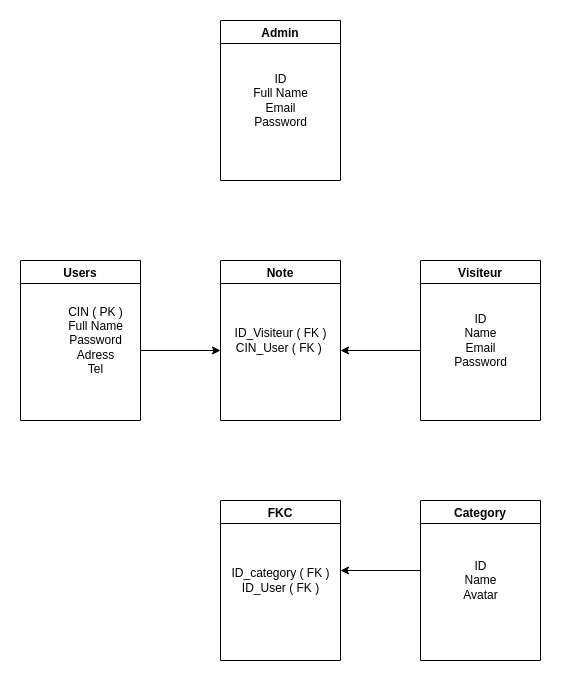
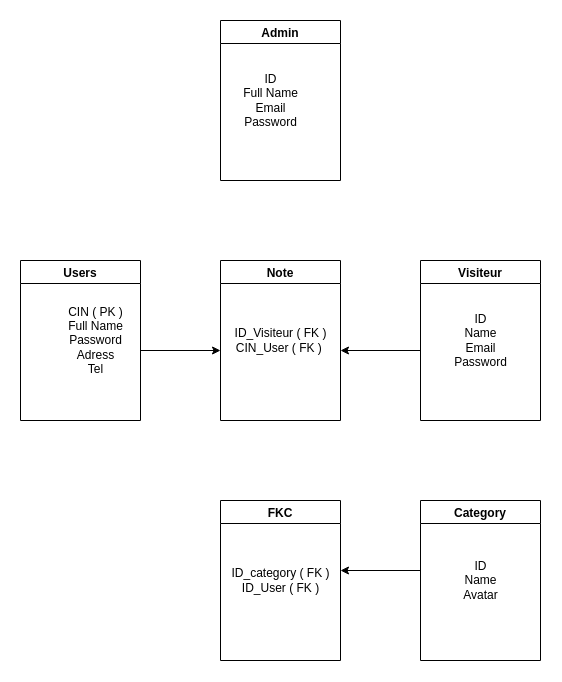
- <mxCell id="3" value="ID&lt;br&gt;Full Name&lt;br&gt;Email&lt;br&gt;Password&lt;br&gt;" style="text;html=1;align=center;verticalAlign=middle;resizable=0;points=[];autosize=1;" vertex="1" parent="2"><mxGeometry x="25" y="50" width="70" height="60" as="geometry" /></mxCell>
+ <mxCell id="3" value="ID&lt;br&gt;Full Name&lt;br&gt;Email&lt;br&gt;Password&lt;br&gt;" style="text;html=1;align=center;verticalAlign=middle;resizable=0;points=[];autosize=1;" vertex="1" parent="2"><mxGeometry x="15" y="50" width="70" height="60" as="geometry" /></mxCell>
